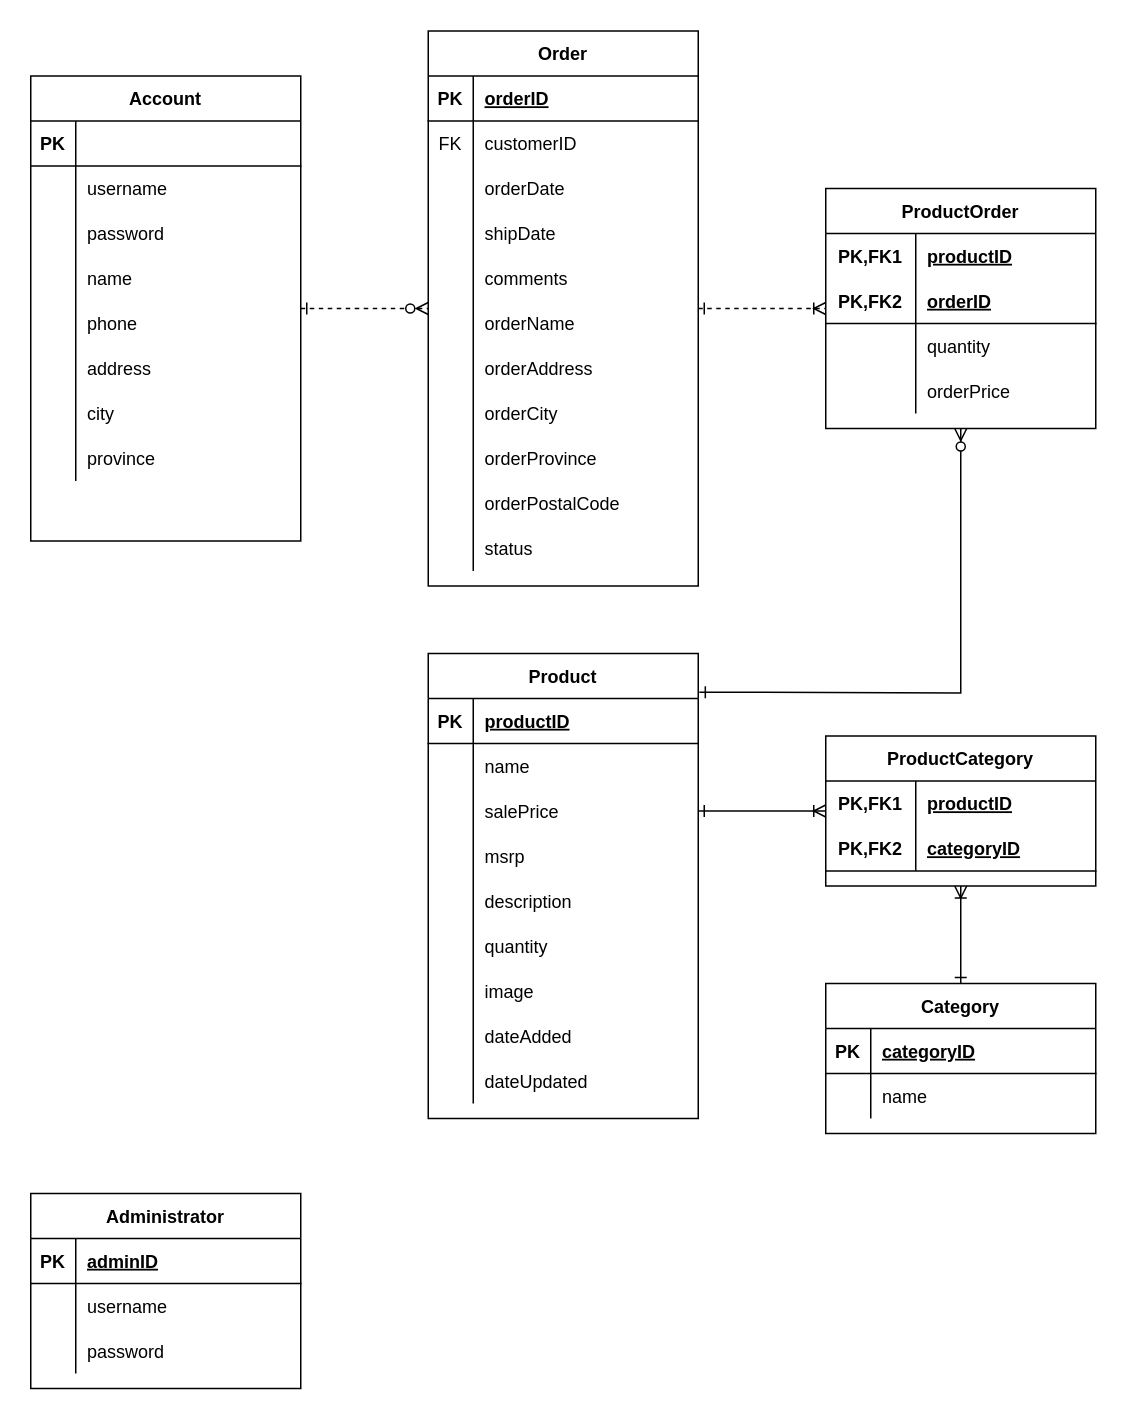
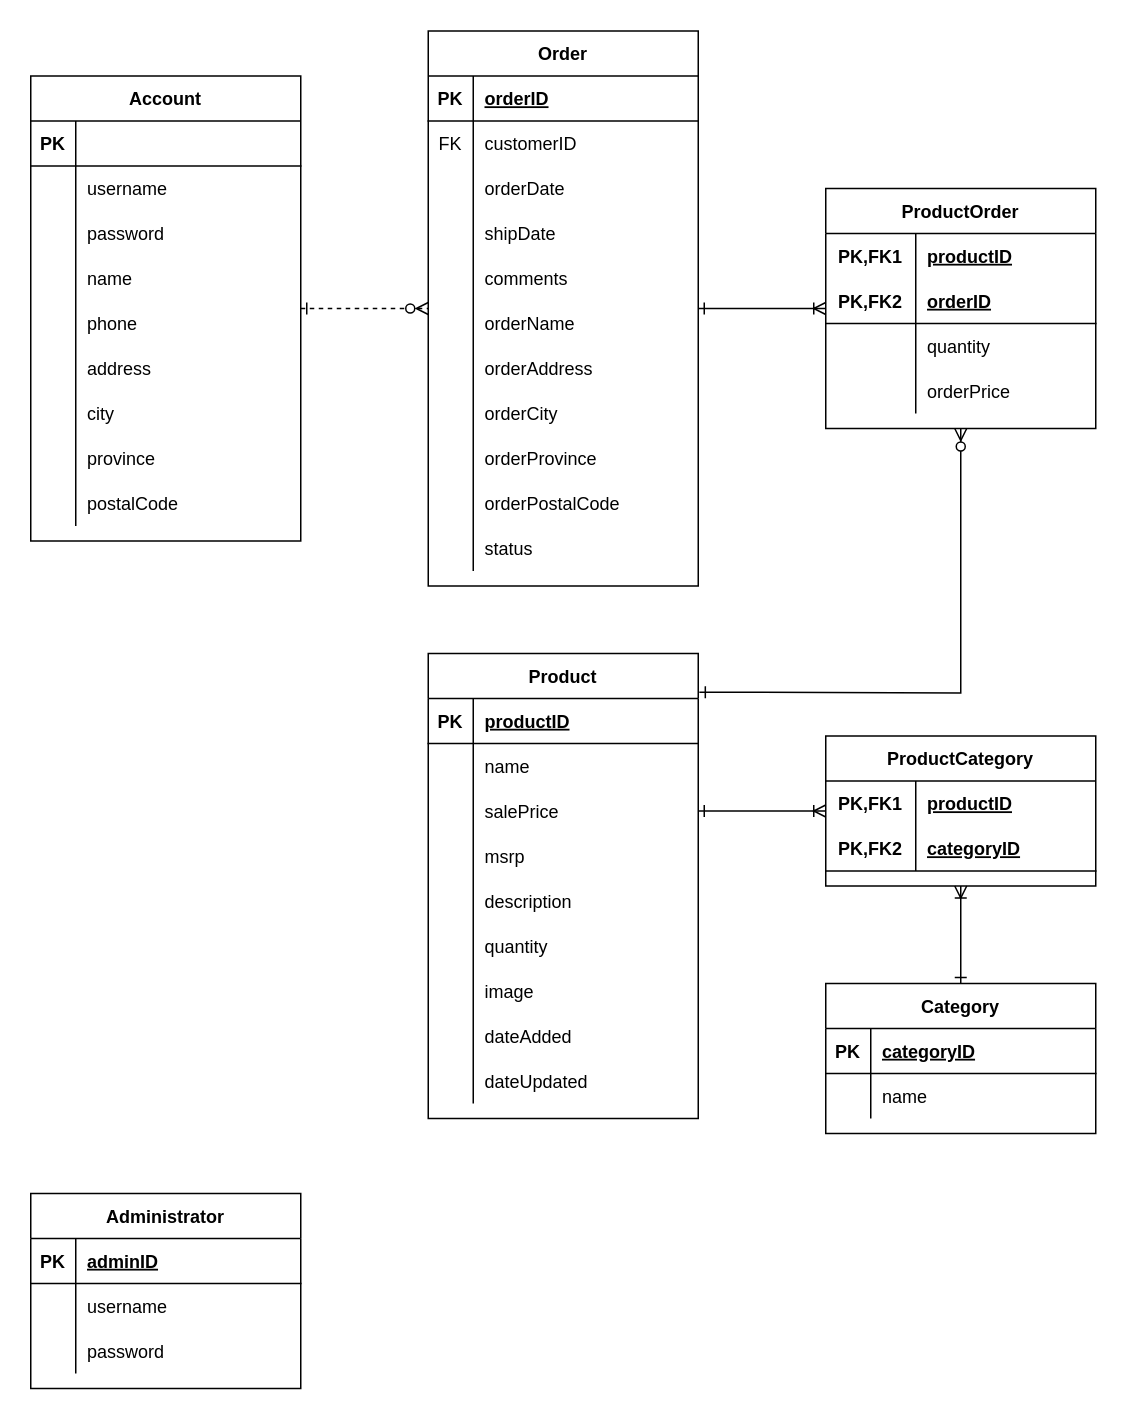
- <mxCell id="129" value="" style="edgeStyle=orthogonalEdgeStyle;fontSize=12;html=1;endArrow=ERoneToMany;endFill=0;startArrow=ERone;startFill=0;rounded=0;dashed=1;" parent="1" source="71" target="105" edge="1"><mxGeometry width="100" height="100" relative="1" as="geometry"><mxPoint x="480" y="265" as="sourcePoint" /><mxPoint x="580" y="165" as="targetPoint" /></mxGeometry></mxCell>
+ <mxCell id="129" value="" style="edgeStyle=orthogonalEdgeStyle;fontSize=12;html=1;endArrow=ERoneToMany;endFill=0;startArrow=ERone;startFill=0;rounded=0;" parent="1" source="71" target="105" edge="1"><mxGeometry width="100" height="100" relative="1" as="geometry"><mxPoint x="480" y="265" as="sourcePoint" /><mxPoint x="580" y="165" as="targetPoint" /></mxGeometry></mxCell>
+ <mxCell id="28" value="postalCode" style="shape=partialRectangle;connectable=0;fillColor=none;top=0;left=0;bottom=0;right=0;align=left;spacingLeft=6;overflow=hidden;" parent="26" vertex="1"><mxGeometry x="30" width="150" height="30" as="geometry" /></mxCell>
